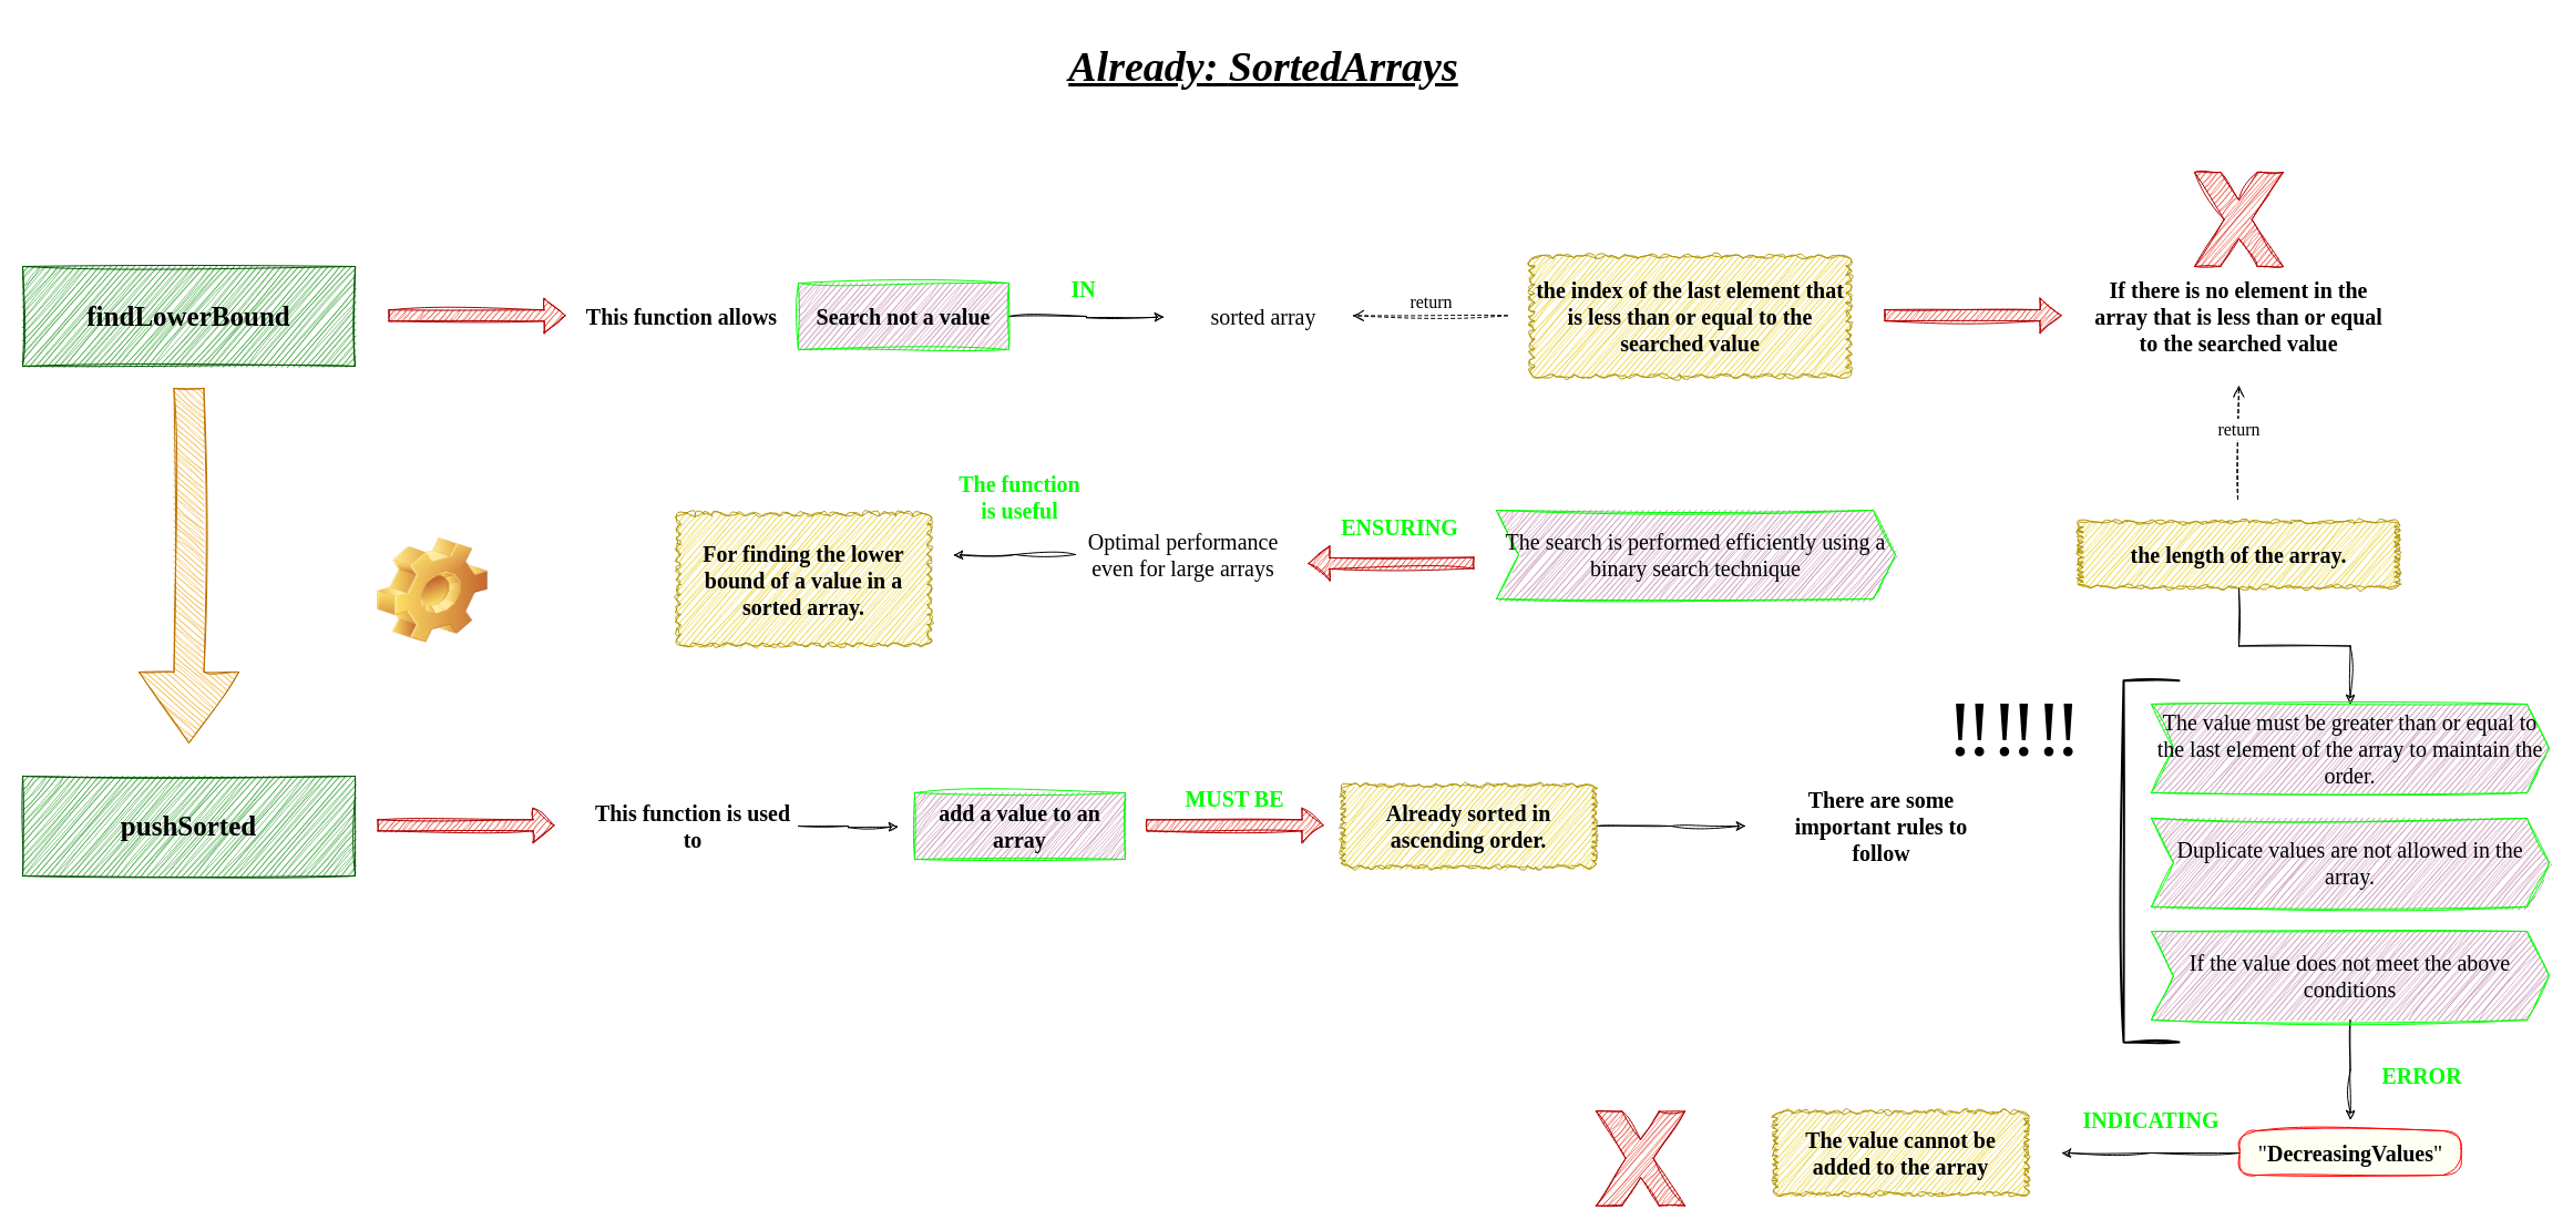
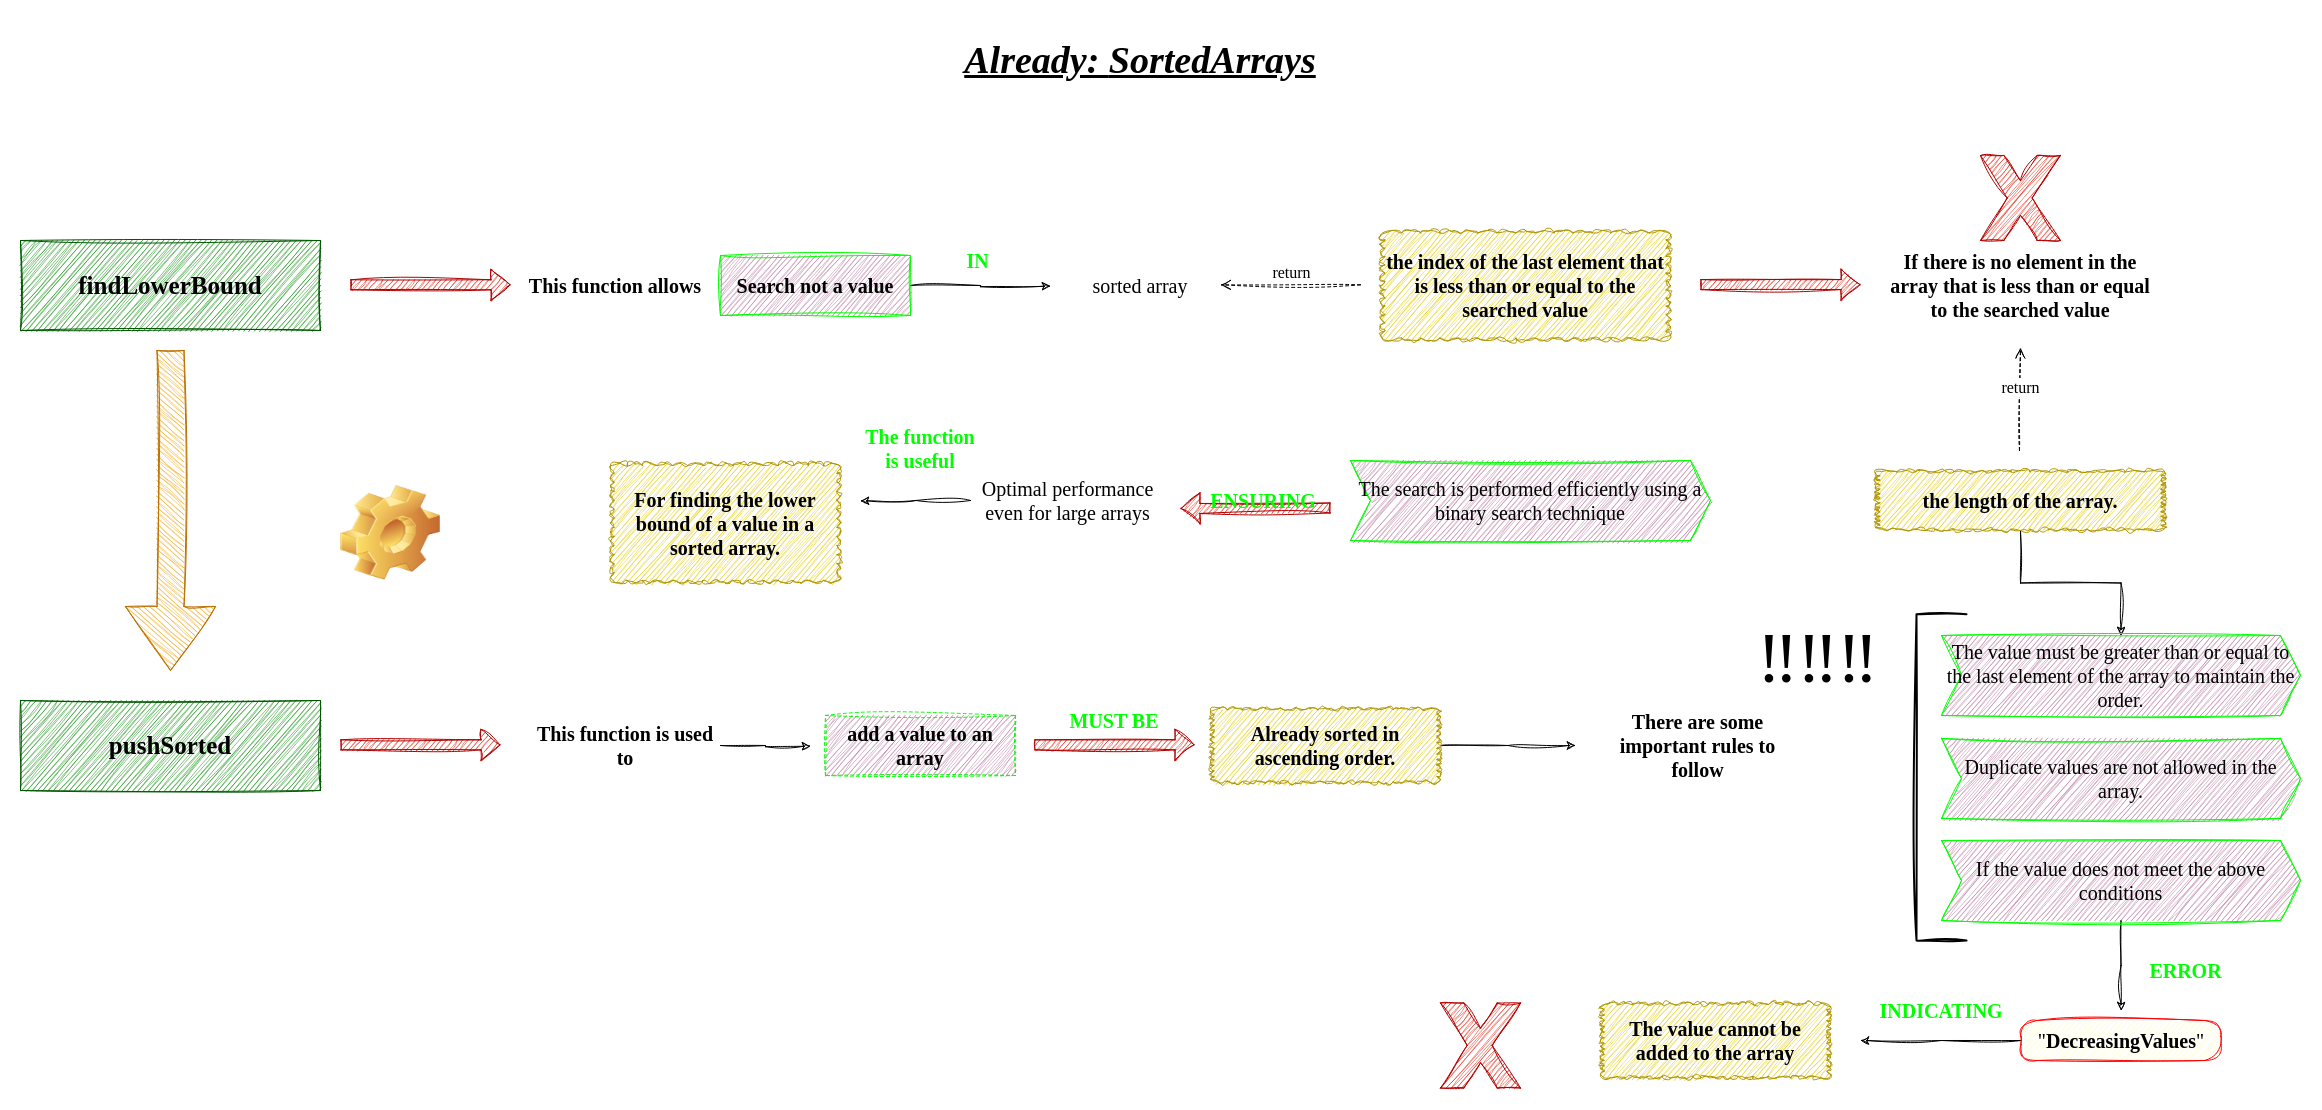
- <mxCell id="26" value="&lt;font color=&quot;#00ff00&quot;&gt;&lt;b&gt;ENSURING&lt;br&gt;&lt;/b&gt;&lt;/font&gt;" style="text;html=1;strokeColor=none;fillColor=none;align=center;verticalAlign=middle;whiteSpace=wrap;rounded=0;fontSize=20;fontFamily=Architects Daughter;" vertex="1" parent="1"><mxGeometry x="1210" y="455" width="105.5" height="40" as="geometry" /></mxCell>
+ <mxCell id="26" value="&lt;font color=&quot;#00ff00&quot;&gt;&lt;b&gt;ENSURING&lt;br&gt;&lt;/b&gt;&lt;/font&gt;" style="text;html=1;strokeColor=none;fillColor=none;align=center;verticalAlign=middle;whiteSpace=wrap;rounded=0;fontSize=20;fontFamily=Architects Daughter;" vertex="1" parent="1"><mxGeometry x="1210" y="480" width="105.5" height="40" as="geometry" /></mxCell>
- <mxCell id="34" value="&lt;b&gt;add a value&amp;nbsp;to an array&lt;/b&gt;" style="rounded=0;whiteSpace=wrap;html=1;sketch=1;hachureGap=4;jiggle=2;curveFitting=1;fontFamily=Architects Daughter;fontSource=https%3A%2F%2Ffonts.googleapis.com%2Fcss%3Ffamily%3DArchitects%2BDaughter;fontSize=20;fillColor=#B5739D;strokeColor=#00FF00;" vertex="1" parent="1"><mxGeometry x="825" y="715" width="190" height="60" as="geometry" /></mxCell>
+ <mxCell id="34" value="&lt;b&gt;add a value&amp;nbsp;to an array&lt;/b&gt;" style="rounded=0;whiteSpace=wrap;html=1;sketch=1;hachureGap=4;jiggle=2;curveFitting=1;fontFamily=Architects Daughter;fontSource=https%3A%2F%2Ffonts.googleapis.com%2Fcss%3Ffamily%3DArchitects%2BDaughter;fontSize=20;fillColor=#B5739D;strokeColor=#00FF00;dashed=1;" vertex="1" parent="1"><mxGeometry x="825" y="715" width="190" height="60" as="geometry" /></mxCell>
